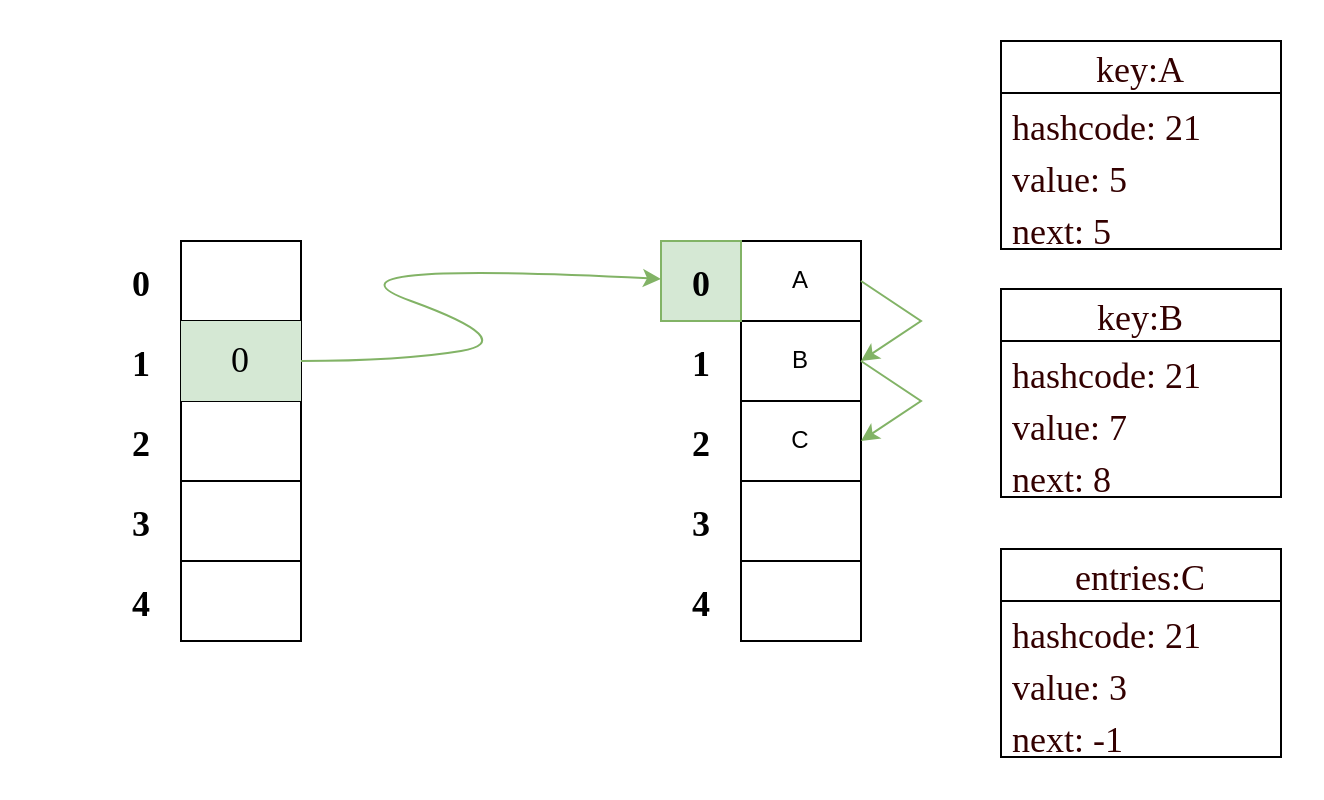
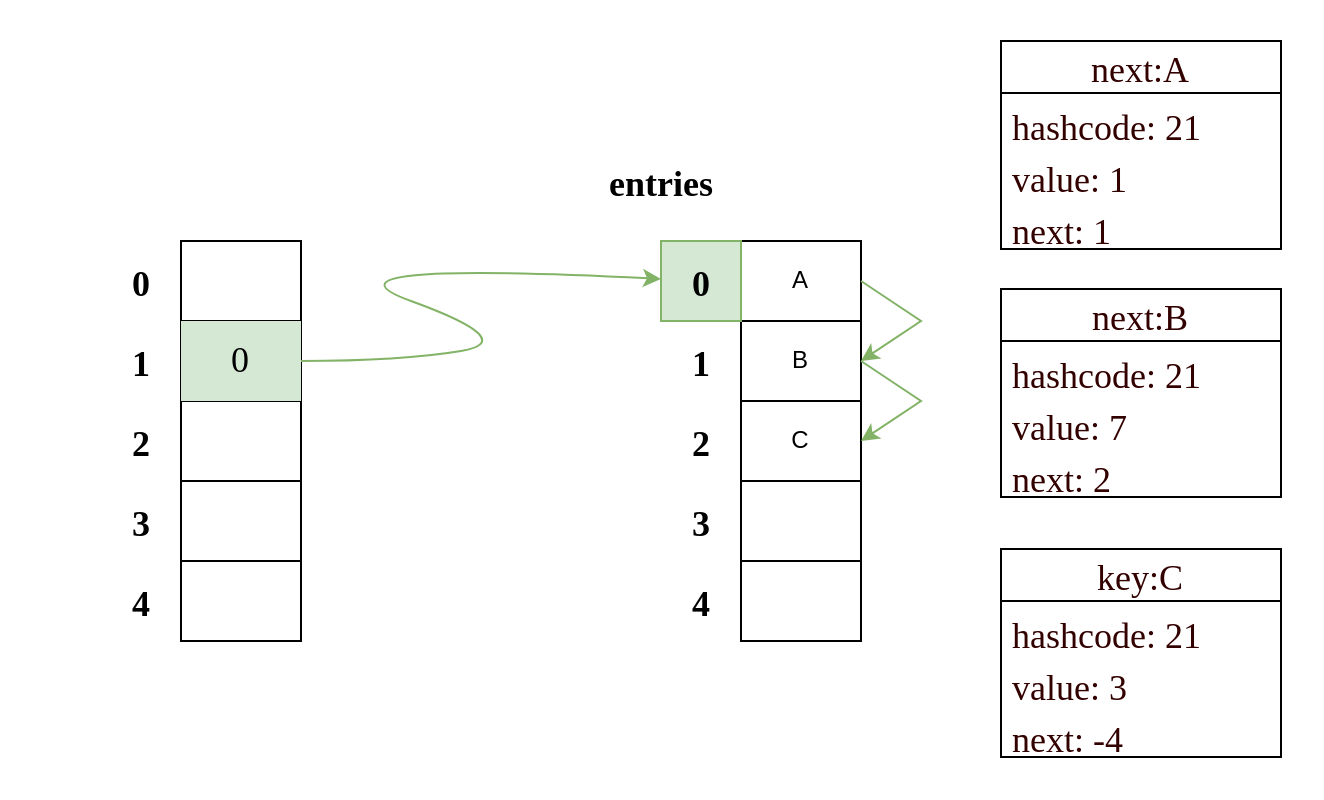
- <mxCell id="38" value="key:A" style="swimlane;fontStyle=0;childLayout=stackLayout;horizontal=1;startSize=26;fillColor=none;horizontalStack=0;resizeParent=1;resizeParentMax=0;resizeLast=0;collapsible=1;marginBottom=0;fontFamily=Times New Roman;fontSize=18;fontColor=#330000;" vertex="1" parent="1"><mxGeometry x="500" y="20" width="140" height="104" as="geometry" /></mxCell>
+ <mxCell id="38" value="next:A" style="swimlane;fontStyle=0;childLayout=stackLayout;horizontal=1;startSize=26;fillColor=none;horizontalStack=0;resizeParent=1;resizeParentMax=0;resizeLast=0;collapsible=1;marginBottom=0;fontFamily=Times New Roman;fontSize=18;fontColor=#330000;" vertex="1" parent="1"><mxGeometry x="500" y="20" width="140" height="104" as="geometry" /></mxCell>
- <mxCell id="40" value="value: 5" style="text;strokeColor=none;fillColor=none;align=left;verticalAlign=top;spacingLeft=4;spacingRight=4;overflow=hidden;rotatable=0;points=[[0,0.5],[1,0.5]];portConstraint=eastwest;fontFamily=Times New Roman;fontSize=18;fontColor=#330000;" vertex="1" parent="38"><mxGeometry y="52" width="140" height="26" as="geometry" /></mxCell>
+ <mxCell id="40" value="value: 1" style="text;strokeColor=none;fillColor=none;align=left;verticalAlign=top;spacingLeft=4;spacingRight=4;overflow=hidden;rotatable=0;points=[[0,0.5],[1,0.5]];portConstraint=eastwest;fontFamily=Times New Roman;fontSize=18;fontColor=#330000;" vertex="1" parent="38"><mxGeometry y="52" width="140" height="26" as="geometry" /></mxCell>
+ <mxCell id="26" value="&lt;font face=&quot;Comic Sans MS&quot; style=&quot;font-size: 18px&quot;&gt;entries&lt;/font&gt;" style="text;strokeColor=none;fillColor=none;html=1;fontSize=24;fontStyle=1;verticalAlign=middle;align=center;" vertex="1" parent="1"><mxGeometry x="280" y="70" width="100" height="40" as="geometry" /></mxCell>
- <mxCell id="41" value="next: 5" style="text;strokeColor=none;fillColor=none;align=left;verticalAlign=top;spacingLeft=4;spacingRight=4;overflow=hidden;rotatable=0;points=[[0,0.5],[1,0.5]];portConstraint=eastwest;fontFamily=Times New Roman;fontSize=18;fontColor=#330000;" vertex="1" parent="38"><mxGeometry y="78" width="140" height="26" as="geometry" /></mxCell>
+ <mxCell id="41" value="next: 1" style="text;strokeColor=none;fillColor=none;align=left;verticalAlign=top;spacingLeft=4;spacingRight=4;overflow=hidden;rotatable=0;points=[[0,0.5],[1,0.5]];portConstraint=eastwest;fontFamily=Times New Roman;fontSize=18;fontColor=#330000;" vertex="1" parent="38"><mxGeometry y="78" width="140" height="26" as="geometry" /></mxCell>
- <mxCell id="42" value="key:B" style="swimlane;fontStyle=0;childLayout=stackLayout;horizontal=1;startSize=26;fillColor=none;horizontalStack=0;resizeParent=1;resizeParentMax=0;resizeLast=0;collapsible=1;marginBottom=0;fontFamily=Times New Roman;fontSize=18;fontColor=#330000;" vertex="1" parent="1"><mxGeometry x="500" y="144" width="140" height="104" as="geometry" /></mxCell>
+ <mxCell id="42" value="next:B" style="swimlane;fontStyle=0;childLayout=stackLayout;horizontal=1;startSize=26;fillColor=none;horizontalStack=0;resizeParent=1;resizeParentMax=0;resizeLast=0;collapsible=1;marginBottom=0;fontFamily=Times New Roman;fontSize=18;fontColor=#330000;" vertex="1" parent="1"><mxGeometry x="500" y="144" width="140" height="104" as="geometry" /></mxCell>
- <mxCell id="45" value="next: 8" style="text;strokeColor=none;fillColor=none;align=left;verticalAlign=top;spacingLeft=4;spacingRight=4;overflow=hidden;rotatable=0;points=[[0,0.5],[1,0.5]];portConstraint=eastwest;fontFamily=Times New Roman;fontSize=18;fontColor=#330000;" vertex="1" parent="42"><mxGeometry y="78" width="140" height="26" as="geometry" /></mxCell>
+ <mxCell id="45" value="next: 2" style="text;strokeColor=none;fillColor=none;align=left;verticalAlign=top;spacingLeft=4;spacingRight=4;overflow=hidden;rotatable=0;points=[[0,0.5],[1,0.5]];portConstraint=eastwest;fontFamily=Times New Roman;fontSize=18;fontColor=#330000;" vertex="1" parent="42"><mxGeometry y="78" width="140" height="26" as="geometry" /></mxCell>
- <mxCell id="46" value="entries:C" style="swimlane;fontStyle=0;childLayout=stackLayout;horizontal=1;startSize=26;fillColor=none;horizontalStack=0;resizeParent=1;resizeParentMax=0;resizeLast=0;collapsible=1;marginBottom=0;fontFamily=Times New Roman;fontSize=18;fontColor=#330000;" vertex="1" parent="1"><mxGeometry x="500" y="274" width="140" height="104" as="geometry" /></mxCell>
+ <mxCell id="46" value="key:C" style="swimlane;fontStyle=0;childLayout=stackLayout;horizontal=1;startSize=26;fillColor=none;horizontalStack=0;resizeParent=1;resizeParentMax=0;resizeLast=0;collapsible=1;marginBottom=0;fontFamily=Times New Roman;fontSize=18;fontColor=#330000;" vertex="1" parent="1"><mxGeometry x="500" y="274" width="140" height="104" as="geometry" /></mxCell>
- <mxCell id="49" value="next: -1" style="text;strokeColor=none;fillColor=none;align=left;verticalAlign=top;spacingLeft=4;spacingRight=4;overflow=hidden;rotatable=0;points=[[0,0.5],[1,0.5]];portConstraint=eastwest;fontFamily=Times New Roman;fontSize=18;fontColor=#330000;" vertex="1" parent="46"><mxGeometry y="78" width="140" height="26" as="geometry" /></mxCell>
+ <mxCell id="49" value="next: -4" style="text;strokeColor=none;fillColor=none;align=left;verticalAlign=top;spacingLeft=4;spacingRight=4;overflow=hidden;rotatable=0;points=[[0,0.5],[1,0.5]];portConstraint=eastwest;fontFamily=Times New Roman;fontSize=18;fontColor=#330000;" vertex="1" parent="46"><mxGeometry y="78" width="140" height="26" as="geometry" /></mxCell>
